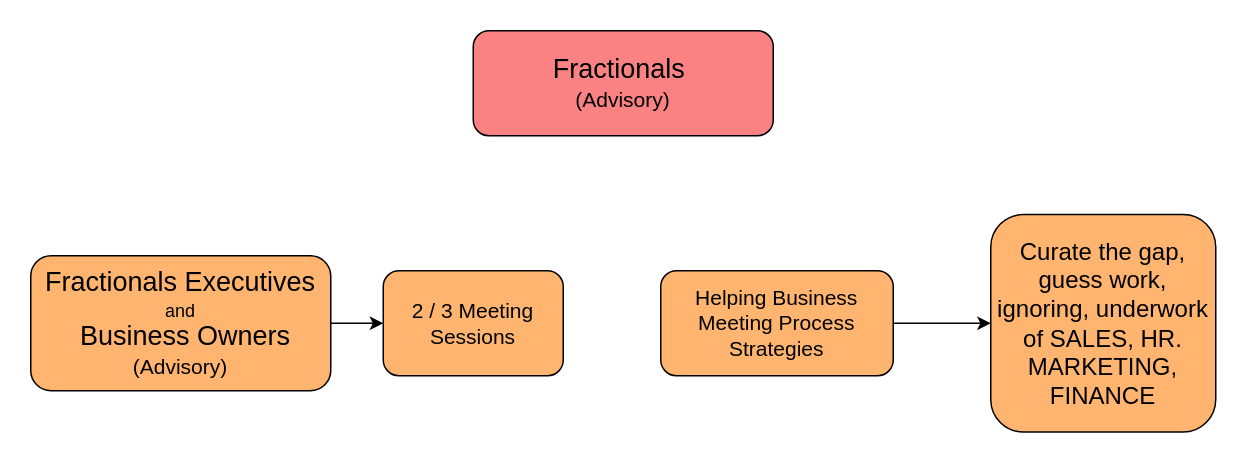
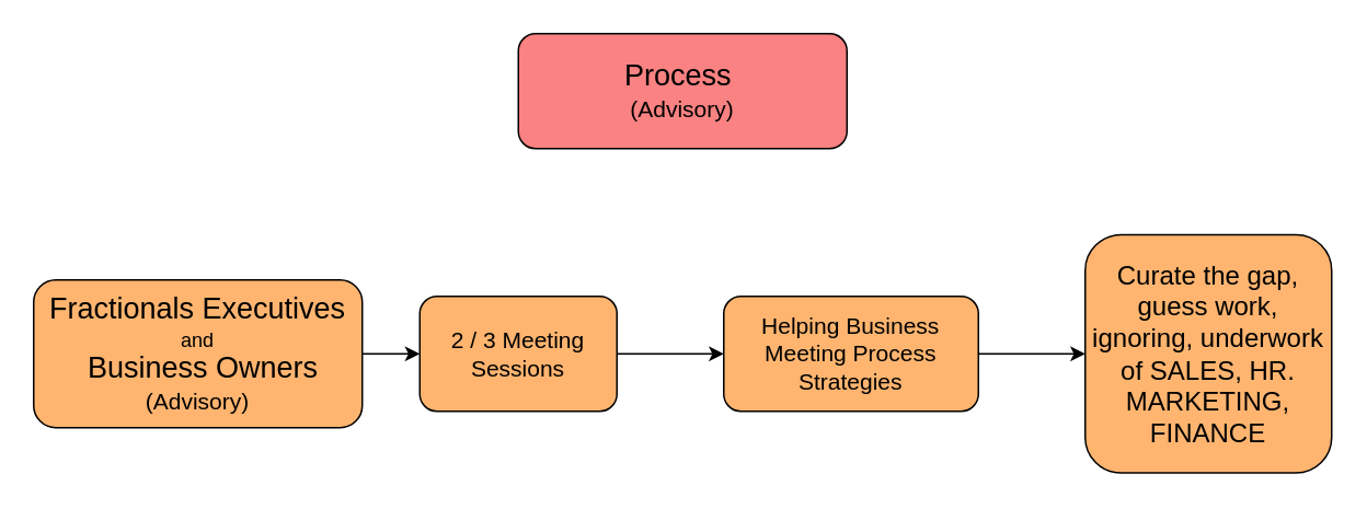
- <mxCell id="6" value="&lt;font style=&quot;&quot;&gt;&lt;span style=&quot;font-size: 18px;&quot;&gt;Fractionals&amp;nbsp;&lt;/span&gt;&lt;br&gt;&lt;font style=&quot;font-size: 14px;&quot;&gt;(Advisory)&lt;/font&gt;&lt;br&gt;&lt;/font&gt;" style="rounded=1;whiteSpace=wrap;html=1;fillColor=#FA8282;" vertex="1" parent="1"><mxGeometry x="315" y="20" width="200" height="70" as="geometry" /></mxCell>
+ <mxCell id="6" value="&lt;font style=&quot;&quot;&gt;&lt;span style=&quot;font-size: 18px;&quot;&gt;Process&amp;nbsp;&lt;/span&gt;&lt;br&gt;&lt;font style=&quot;font-size: 14px;&quot;&gt;(Advisory)&lt;/font&gt;&lt;br&gt;&lt;/font&gt;" style="rounded=1;whiteSpace=wrap;html=1;fillColor=#FA8282;" vertex="1" parent="1"><mxGeometry x="315" y="20" width="200" height="70" as="geometry" /></mxCell>
+ <mxCell id="4" style="edgeStyle=orthogonalEdgeStyle;rounded=0;orthogonalLoop=1;jettySize=auto;html=1;entryX=0;entryY=0.5;entryDx=0;entryDy=0;" edge="1" parent="1" source="5" target="8"><mxGeometry relative="1" as="geometry" /></mxCell>
